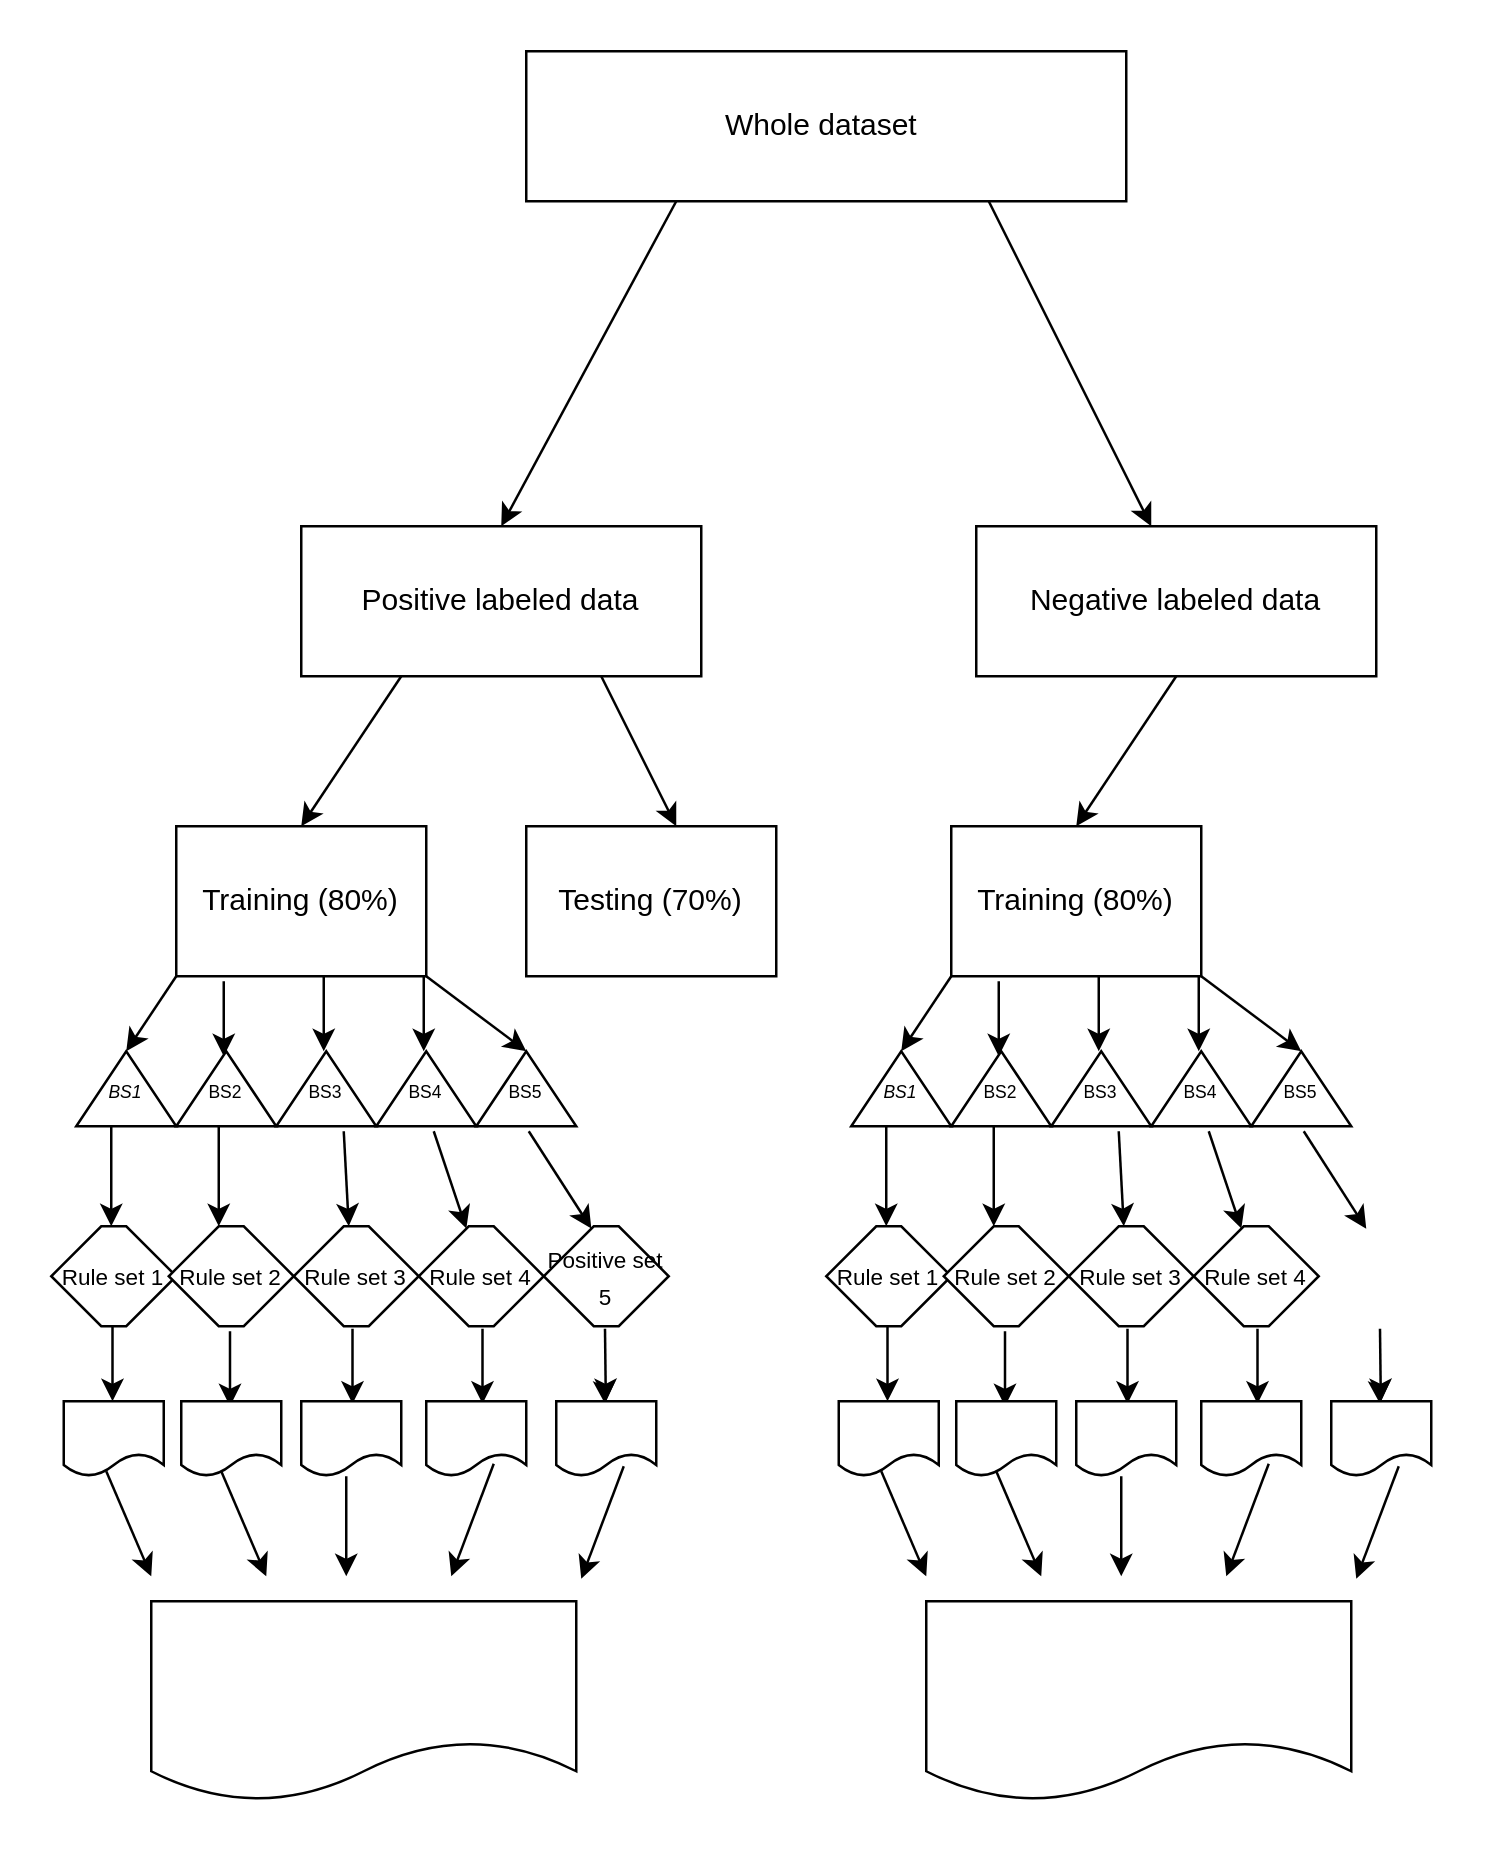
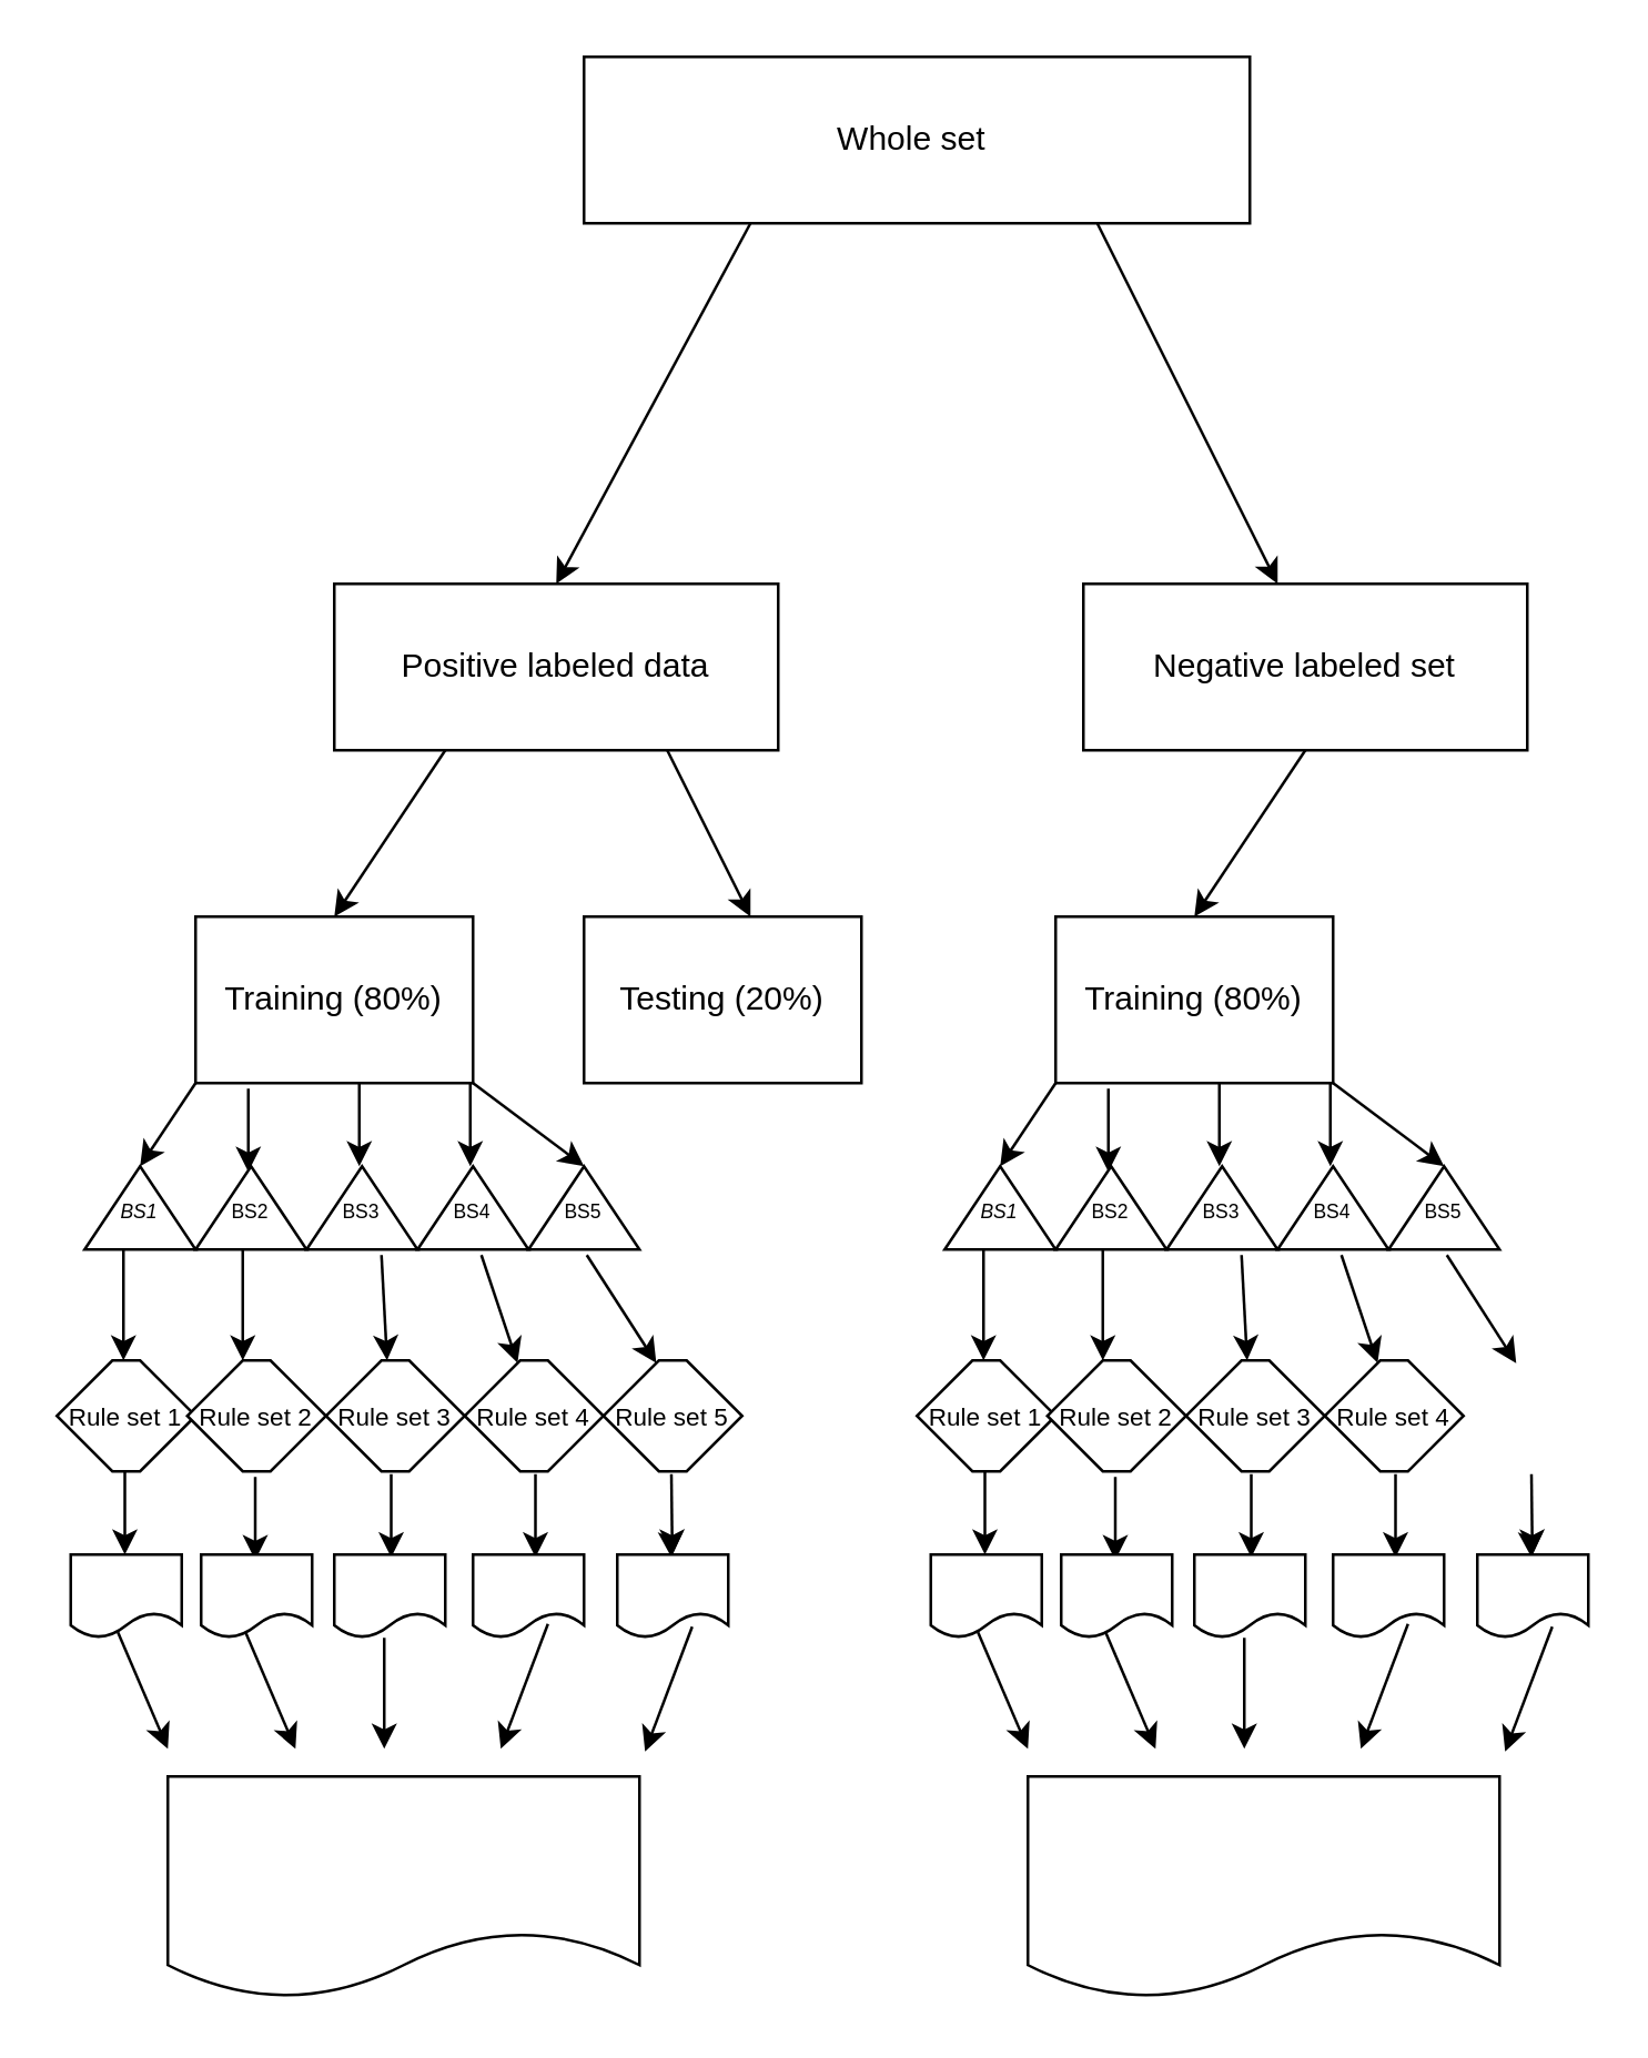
- <mxCell id="2" value="Whole dataset&amp;nbsp;" style="rounded=0;whiteSpace=wrap;html=1;" parent="1" vertex="1"><mxGeometry x="210" y="20" width="240" height="60" as="geometry" /></mxCell>
+ <mxCell id="2" value="Whole set&amp;nbsp;" style="rounded=0;whiteSpace=wrap;html=1;" parent="1" vertex="1"><mxGeometry x="210" y="20" width="240" height="60" as="geometry" /></mxCell>
- <mxCell id="6" value="Negative labeled data" style="rounded=0;whiteSpace=wrap;html=1;" parent="1" vertex="1"><mxGeometry x="390" y="210" width="160" height="60" as="geometry" /></mxCell>
+ <mxCell id="6" value="Negative labeled set" style="rounded=0;whiteSpace=wrap;html=1;" parent="1" vertex="1"><mxGeometry x="390" y="210" width="160" height="60" as="geometry" /></mxCell>
- <mxCell id="10" value="Testing (70%)" style="rounded=0;whiteSpace=wrap;html=1;" parent="1" vertex="1"><mxGeometry x="210" y="330" width="100" height="60" as="geometry" /></mxCell>
+ <mxCell id="10" value="Testing (20%)" style="rounded=0;whiteSpace=wrap;html=1;" parent="1" vertex="1"><mxGeometry x="210" y="330" width="100" height="60" as="geometry" /></mxCell>
- <mxCell id="30" value="&lt;font style=&quot;font-size: 9px;&quot;&gt;Positive set 5&lt;/font&gt;" style="shape=hexagon;perimeter=hexagonPerimeter2;whiteSpace=wrap;html=1;fixedSize=1;" parent="1" vertex="1"><mxGeometry x="217" y="490" width="50" height="40" as="geometry" /></mxCell>
+ <mxCell id="30" value="&lt;font style=&quot;font-size: 9px;&quot;&gt;Rule set 5&lt;/font&gt;" style="shape=hexagon;perimeter=hexagonPerimeter2;whiteSpace=wrap;html=1;fixedSize=1;" parent="1" vertex="1"><mxGeometry x="217" y="490" width="50" height="40" as="geometry" /></mxCell>
